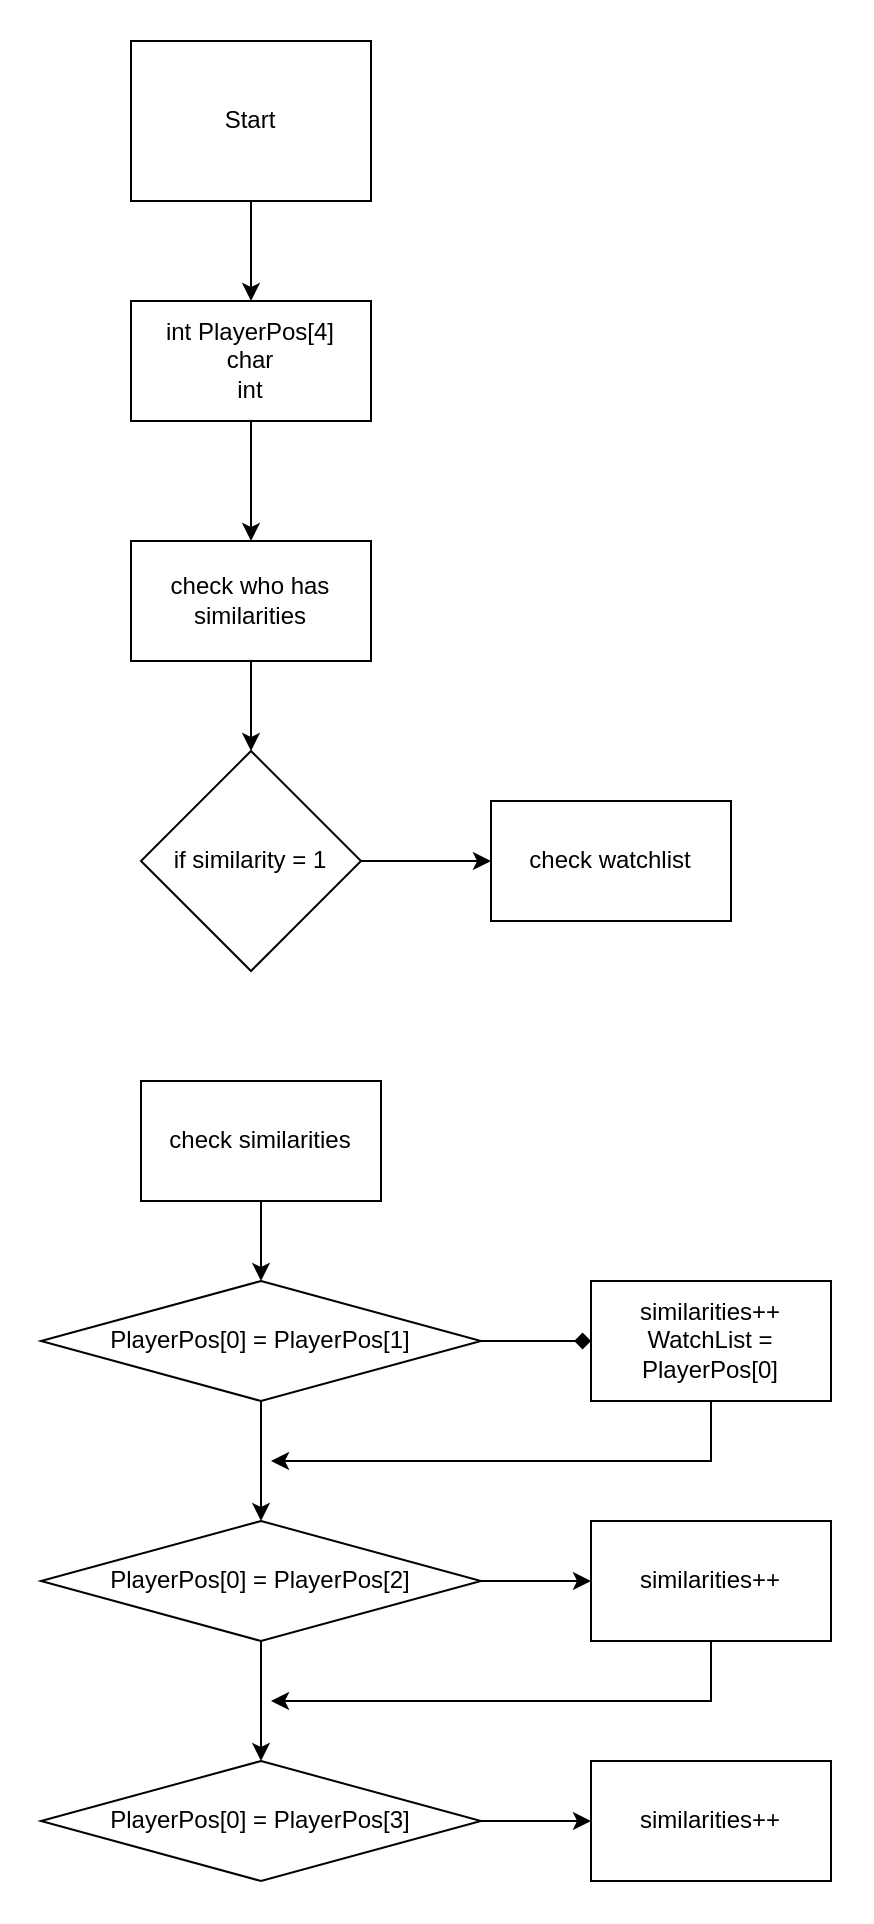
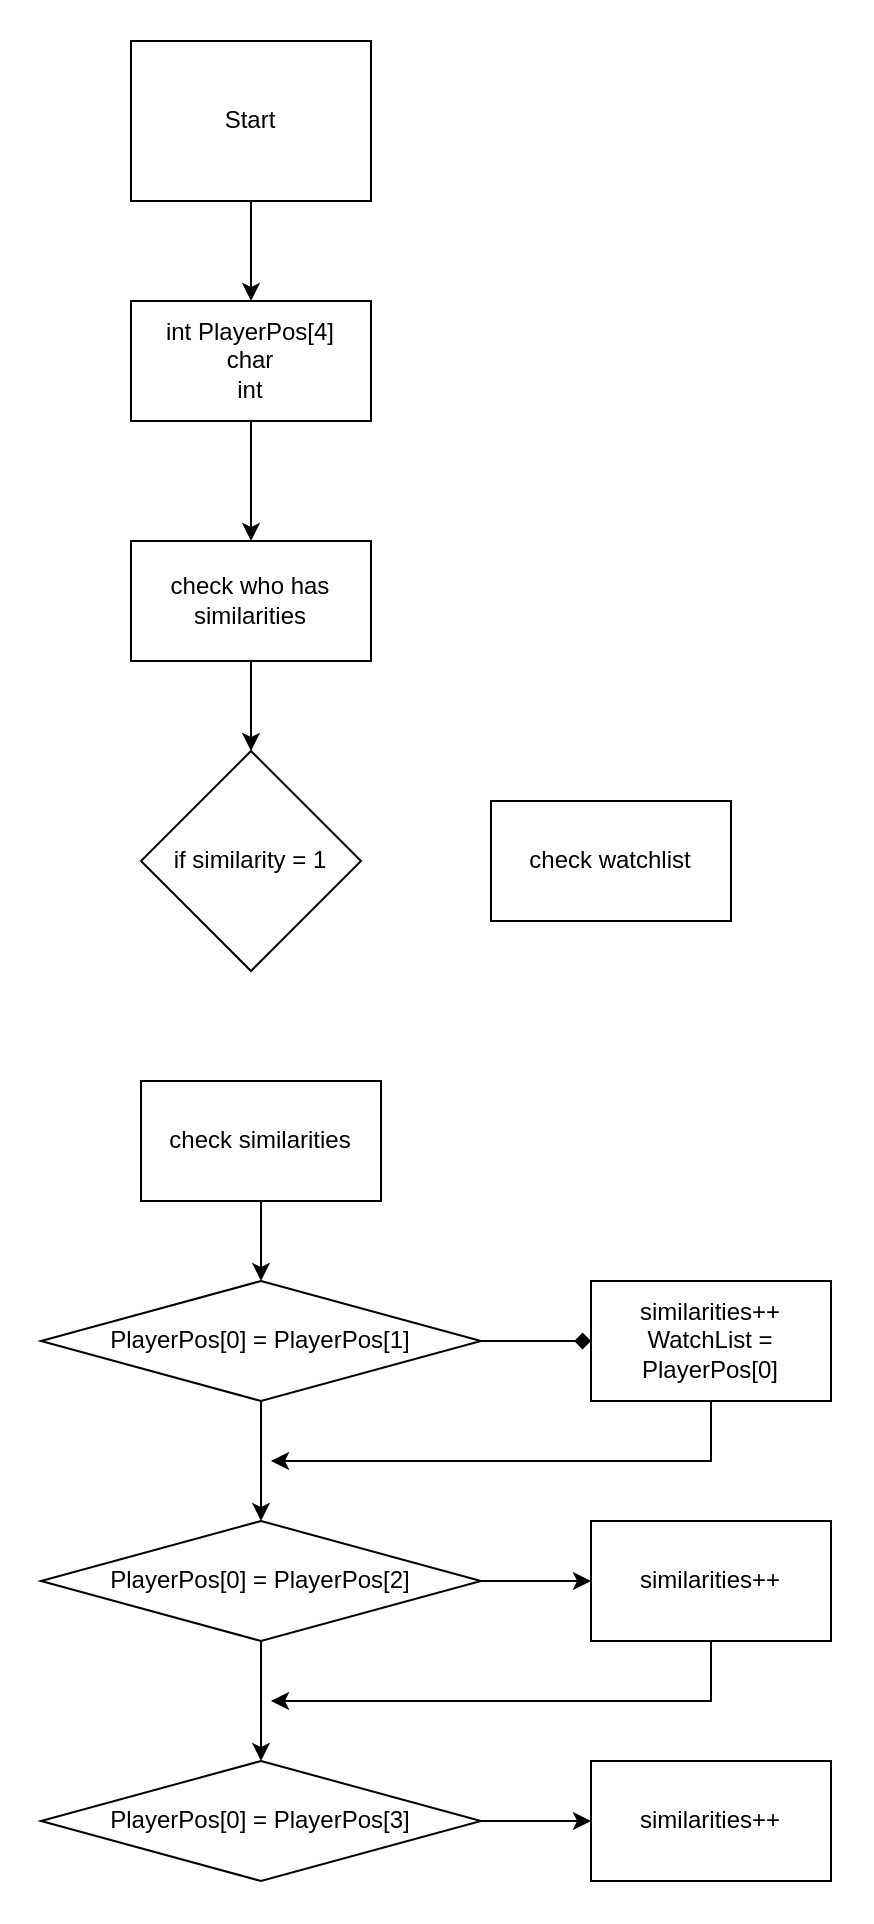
- <mxCell id="8" value="" style="edgeStyle=orthogonalEdgeStyle;rounded=0;orthogonalLoop=1;jettySize=auto;html=1;" edge="1" parent="1" source="9" target="10"><mxGeometry relative="1" as="geometry" /></mxCell>
